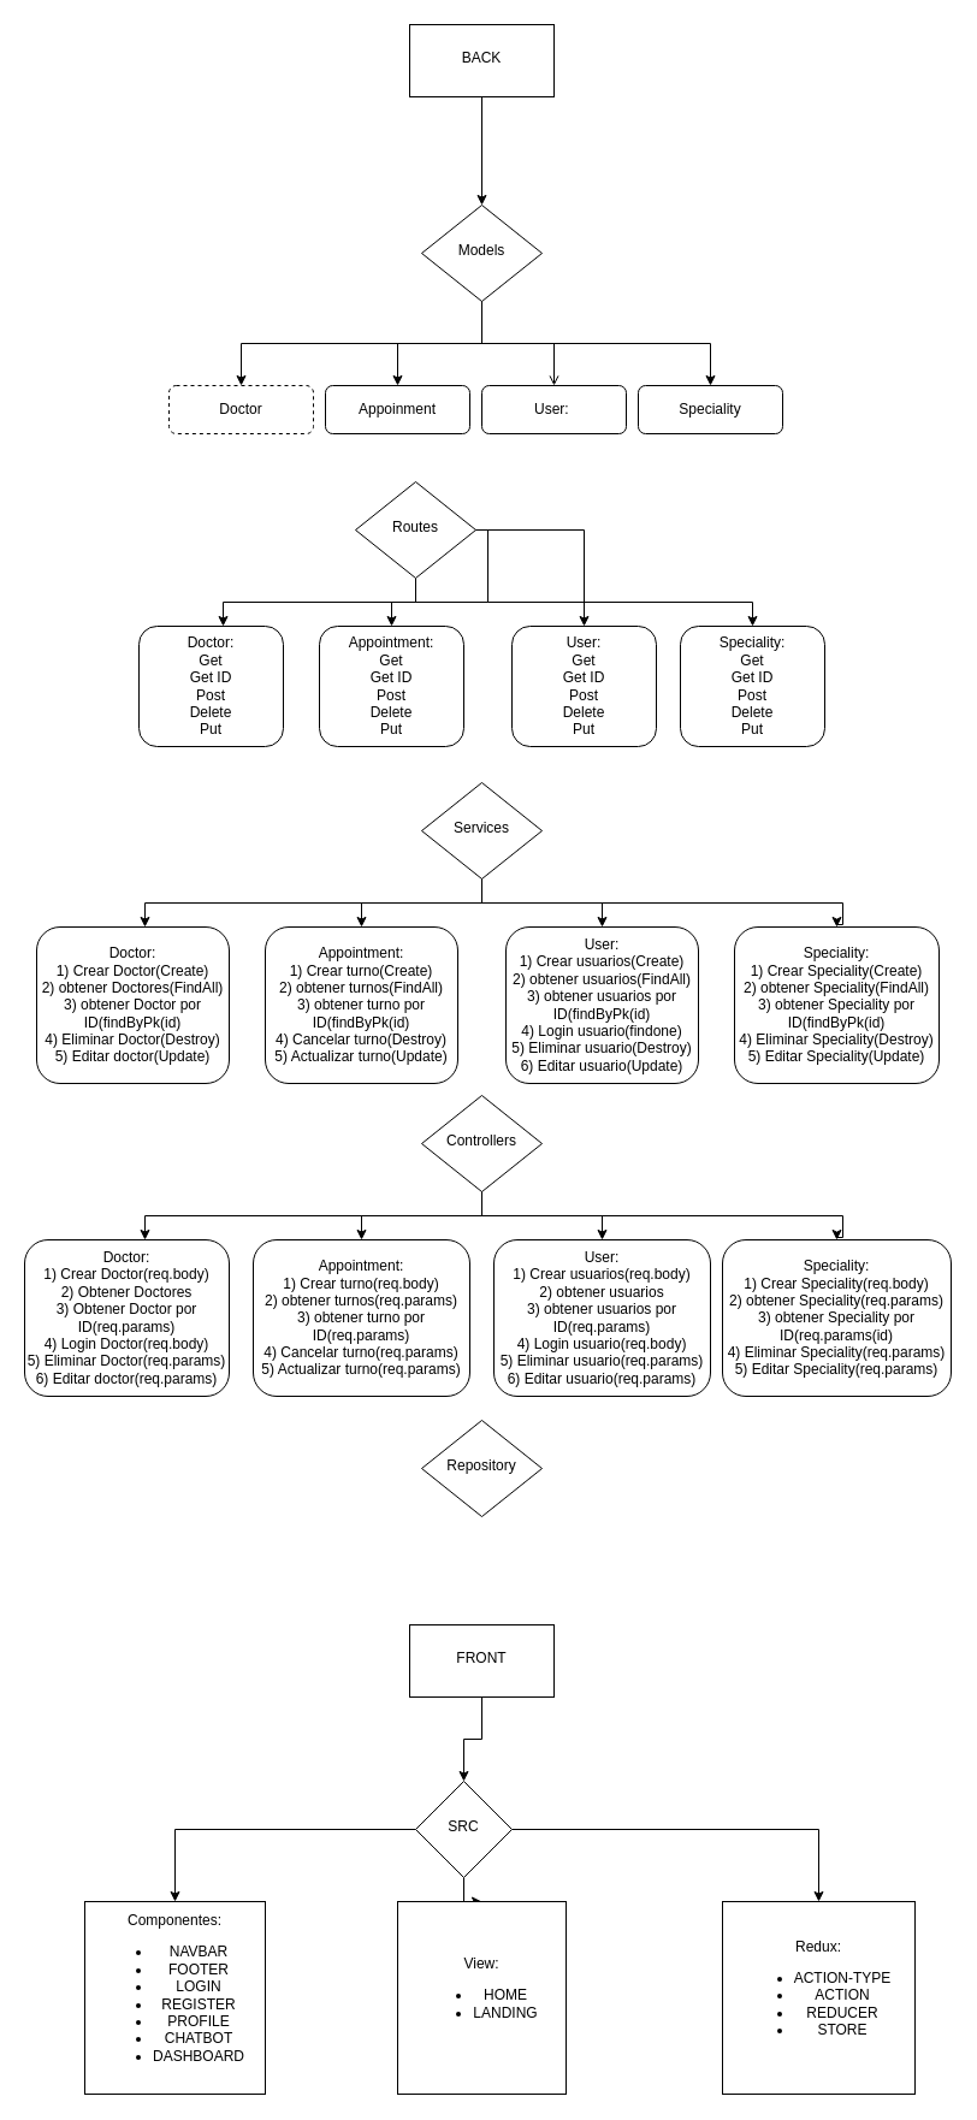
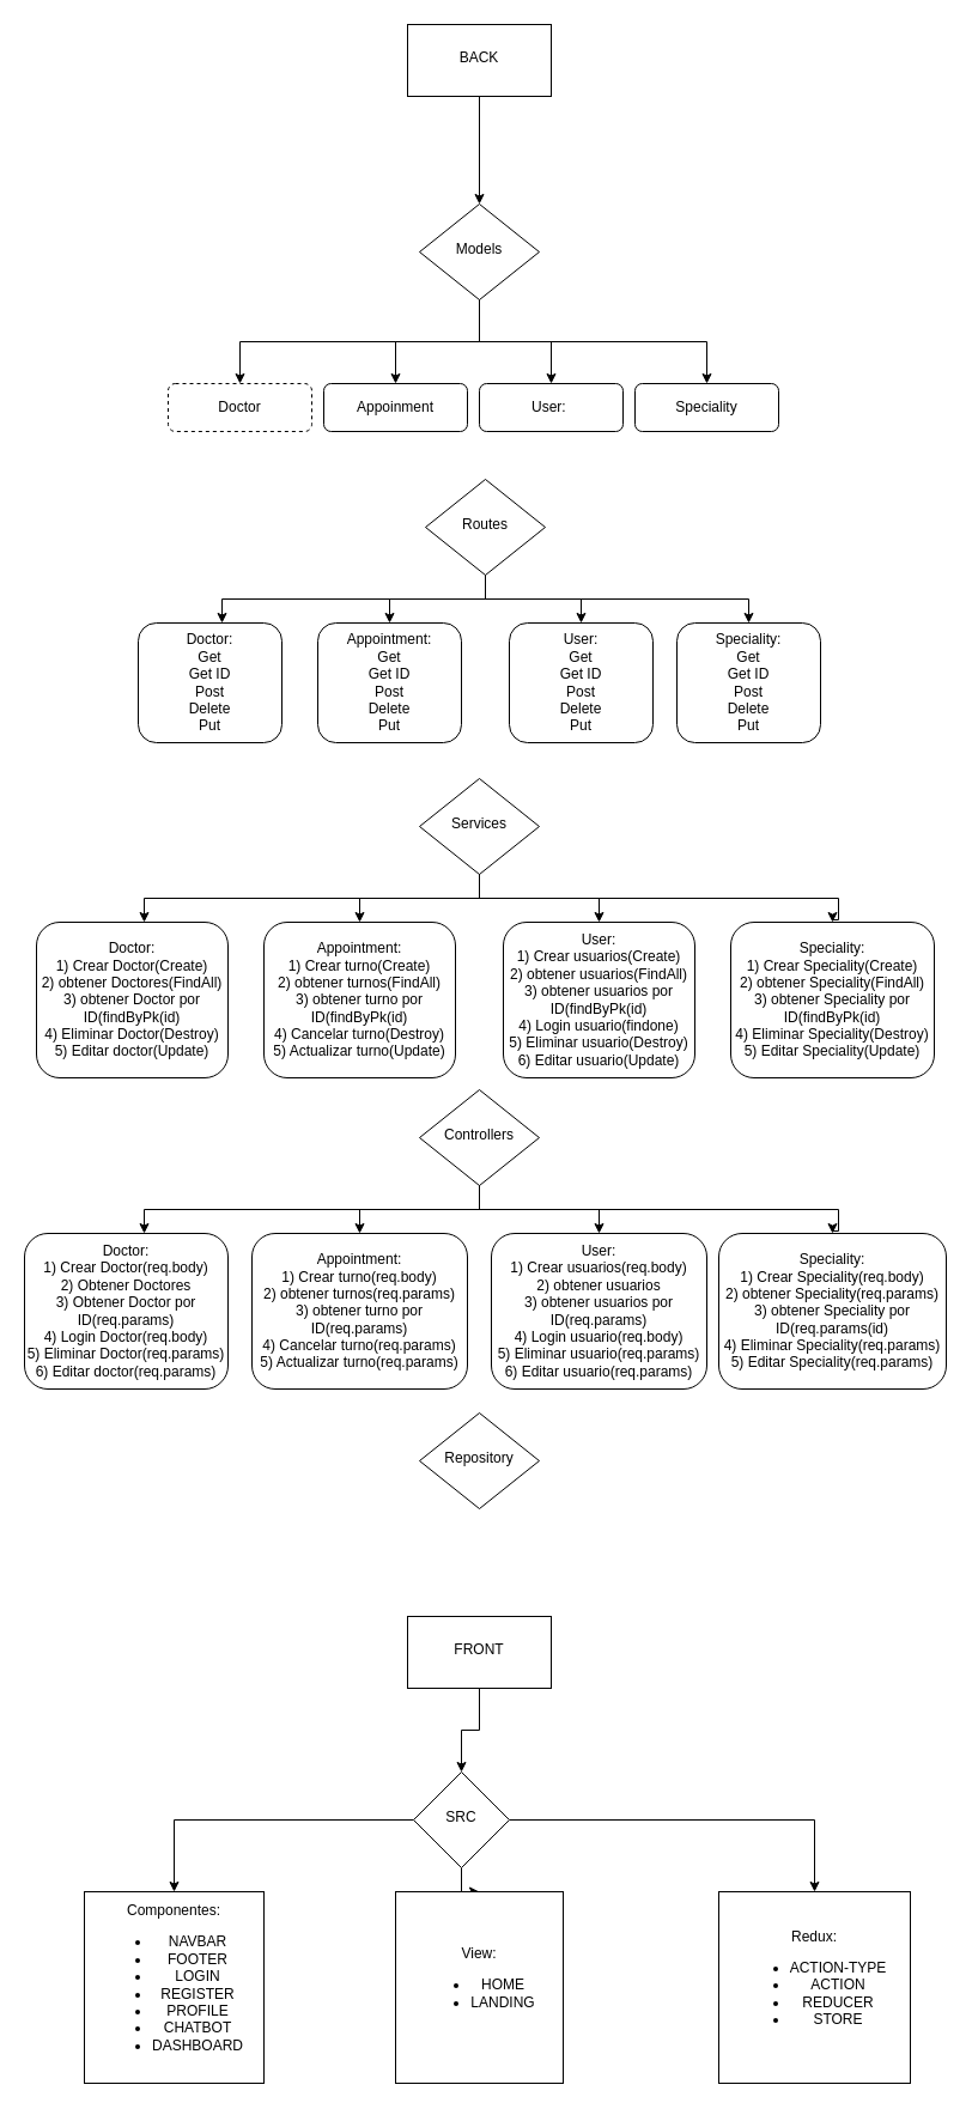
- <mxCell id="4" style="edgeStyle=orthogonalEdgeStyle;rounded=0;orthogonalLoop=1;jettySize=auto;html=1;endArrow=open;" edge="1" parent="1" source="6" target="8"><mxGeometry relative="1" as="geometry" /></mxCell>
+ <mxCell id="4" style="edgeStyle=orthogonalEdgeStyle;rounded=0;orthogonalLoop=1;jettySize=auto;html=1;" edge="1" parent="1" source="6" target="8"><mxGeometry relative="1" as="geometry" /></mxCell>
- <mxCell id="13" value="Routes" style="rhombus;whiteSpace=wrap;html=1;shadow=0;fontFamily=Helvetica;fontSize=12;align=center;strokeWidth=1;spacing=6;spacingTop=-4;" vertex="1" parent="1"><mxGeometry x="295" y="400" width="100" height="80" as="geometry" /></mxCell>
+ <mxCell id="13" value="Routes" style="rhombus;whiteSpace=wrap;html=1;shadow=0;fontFamily=Helvetica;fontSize=12;align=center;strokeWidth=1;spacing=6;spacingTop=-4;" vertex="1" parent="1"><mxGeometry x="355" y="400" width="100" height="80" as="geometry" /></mxCell>
